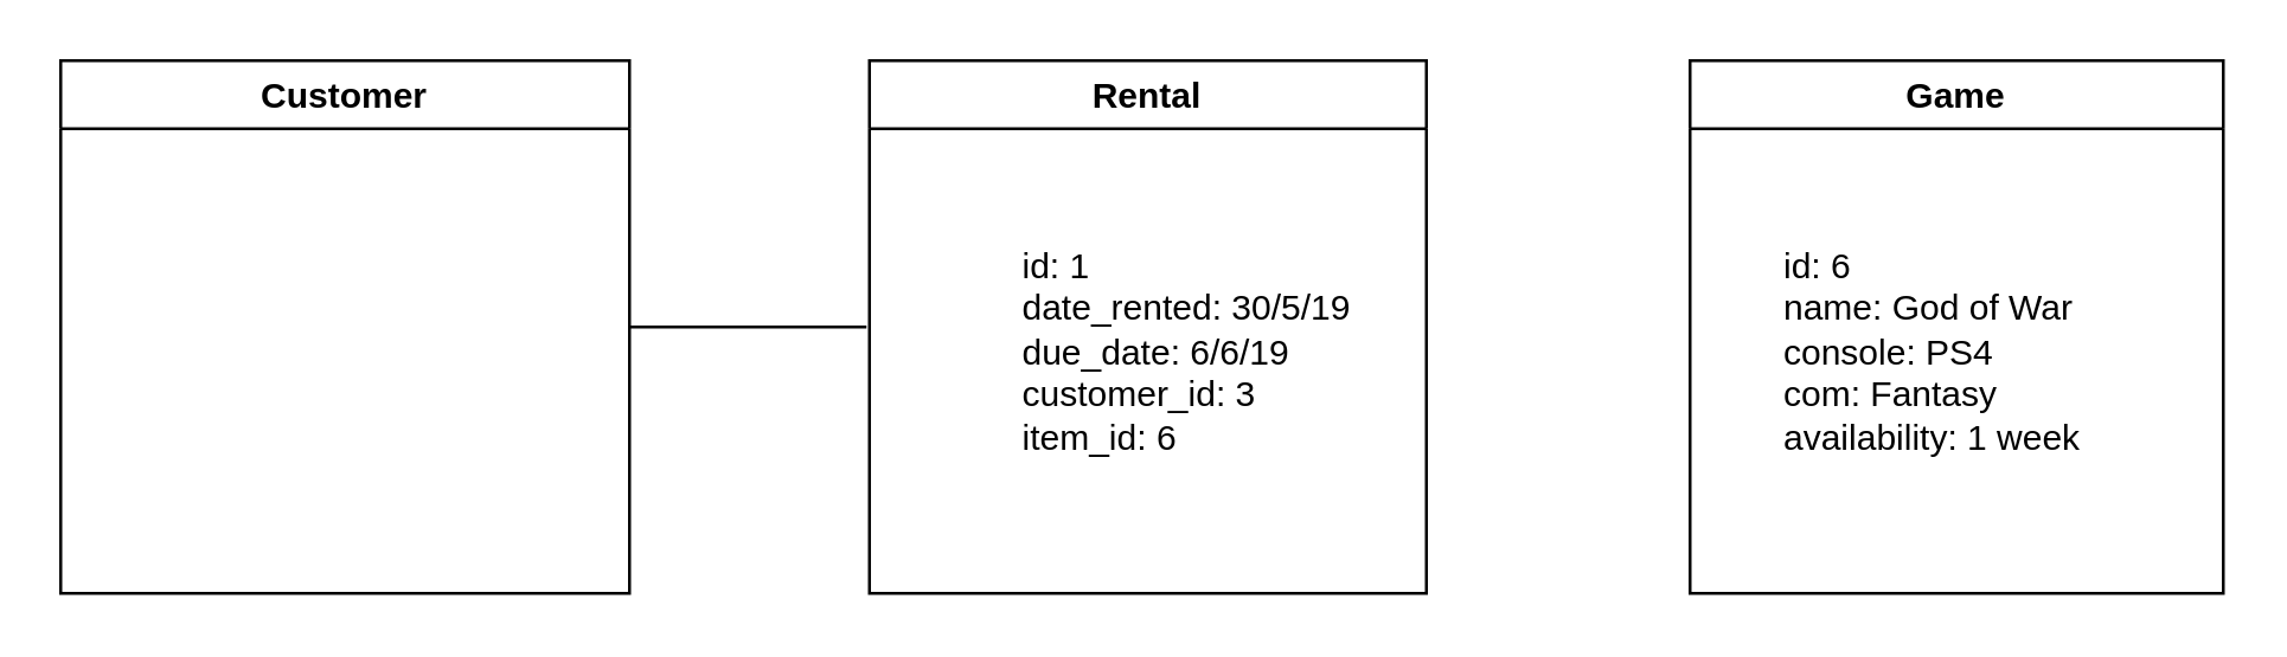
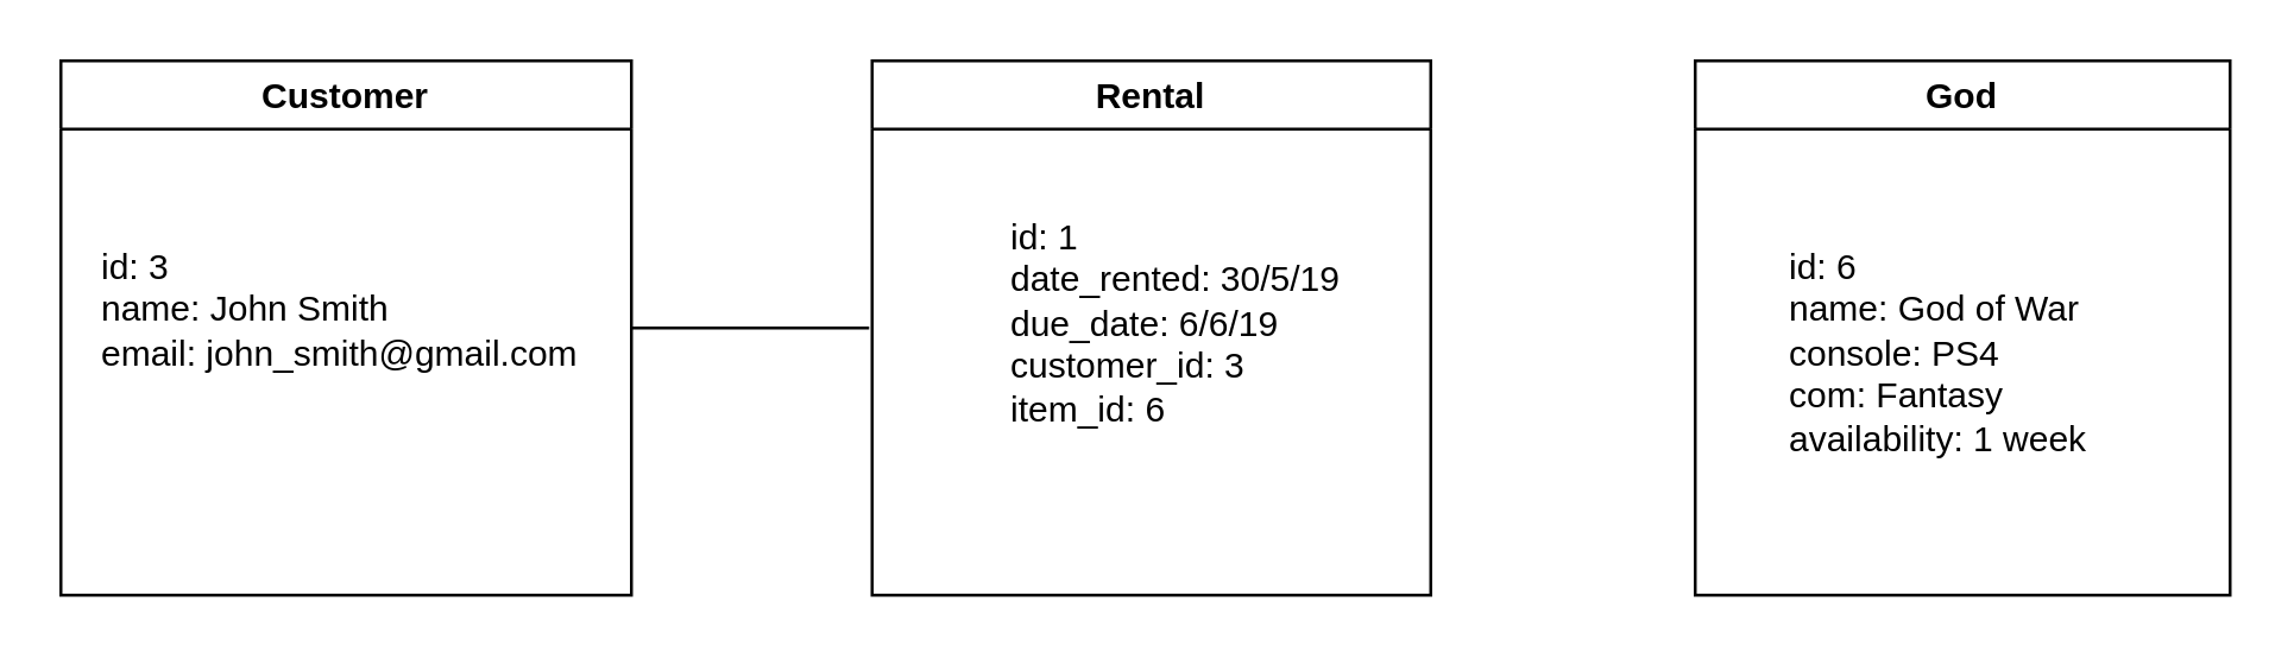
- <mxCell id="4" value="Game" style="swimlane;startSize=23;" vertex="1" parent="1"><mxGeometry x="570" y="20" width="180" height="180" as="geometry" /></mxCell>
+ <mxCell id="4" value="God" style="swimlane;startSize=23;" vertex="1" parent="1"><mxGeometry x="570" y="20" width="180" height="180" as="geometry" /></mxCell>
+ <mxCell id="3" value="&lt;div&gt;id: 3&lt;/div&gt;&lt;div&gt;name: John Smith&lt;/div&gt;&lt;div&gt;email:&amp;nbsp;&lt;span&gt;john_smith@gmail.com&lt;/span&gt;&lt;/div&gt;" style="text;html=1;resizable=0;points=[];autosize=1;align=left;verticalAlign=top;spacingTop=-4;" vertex="1" parent="2"><mxGeometry x="12" y="60" width="180" height="40" as="geometry" /></mxCell>
- <mxCell id="7" value="&lt;span&gt;id: 1&lt;br&gt;date_rented: 30/5/19&lt;br&gt;&lt;/span&gt;due_date: 6/6/19&lt;br&gt;&lt;span&gt;customer_id: 3&lt;/span&gt;&lt;br&gt;&lt;span&gt;item_id: 6&lt;/span&gt;" style="text;html=1;resizable=0;points=[];autosize=1;align=left;verticalAlign=top;spacingTop=-4;" vertex="1" parent="1"><mxGeometry x="342.5" y="80" width="130" height="70" as="geometry" /></mxCell>
+ <mxCell id="7" value="&lt;span&gt;id: 1&lt;br&gt;date_rented: 30/5/19&lt;br&gt;&lt;/span&gt;due_date: 6/6/19&lt;br&gt;&lt;span&gt;customer_id: 3&lt;/span&gt;&lt;br&gt;&lt;span&gt;item_id: 6&lt;/span&gt;" style="text;html=1;resizable=0;points=[];autosize=1;align=left;verticalAlign=top;spacingTop=-4;" vertex="1" parent="1"><mxGeometry x="337.5" y="70" width="130" height="70" as="geometry" /></mxCell>
